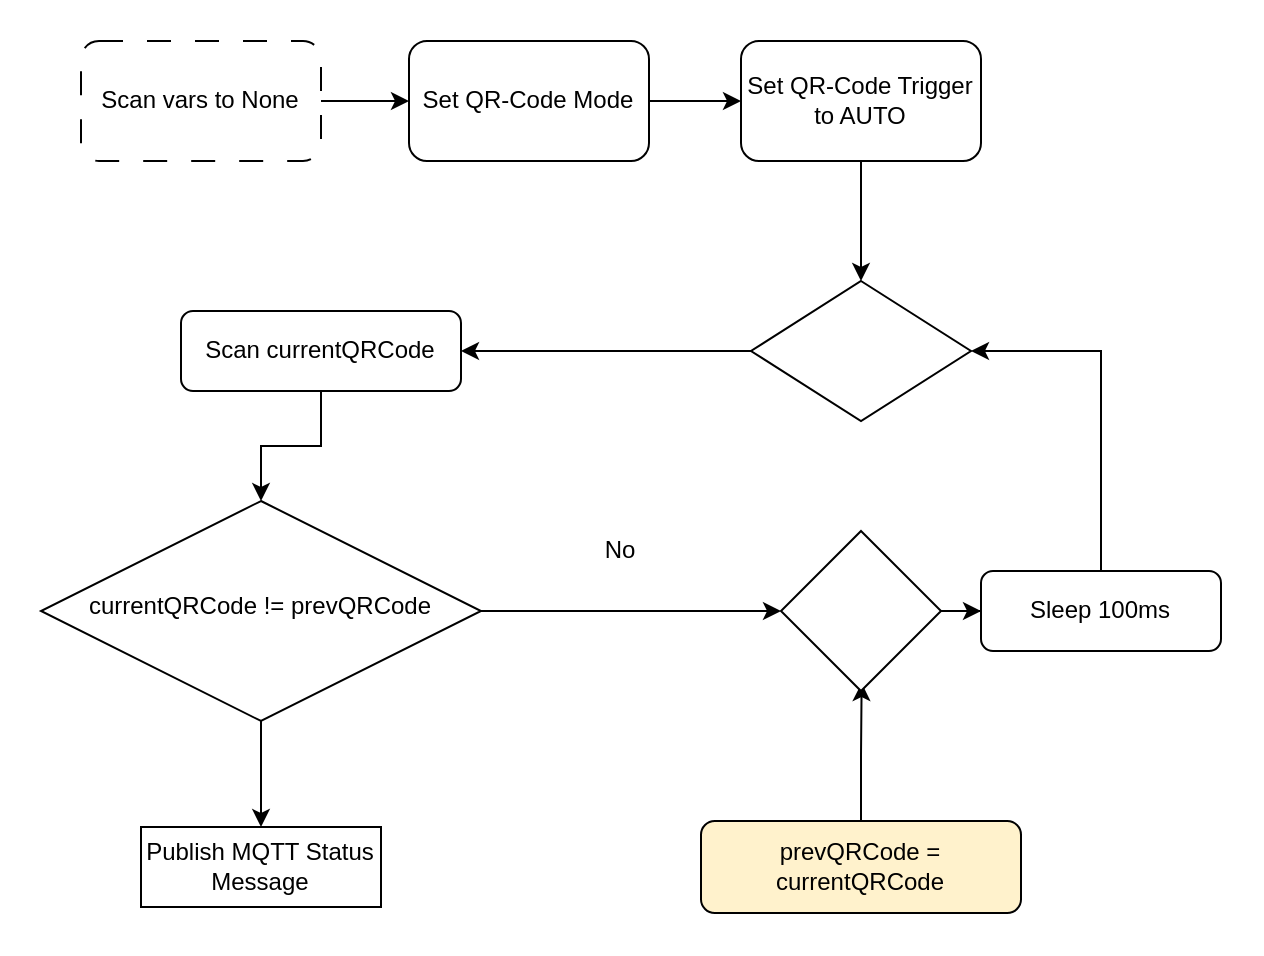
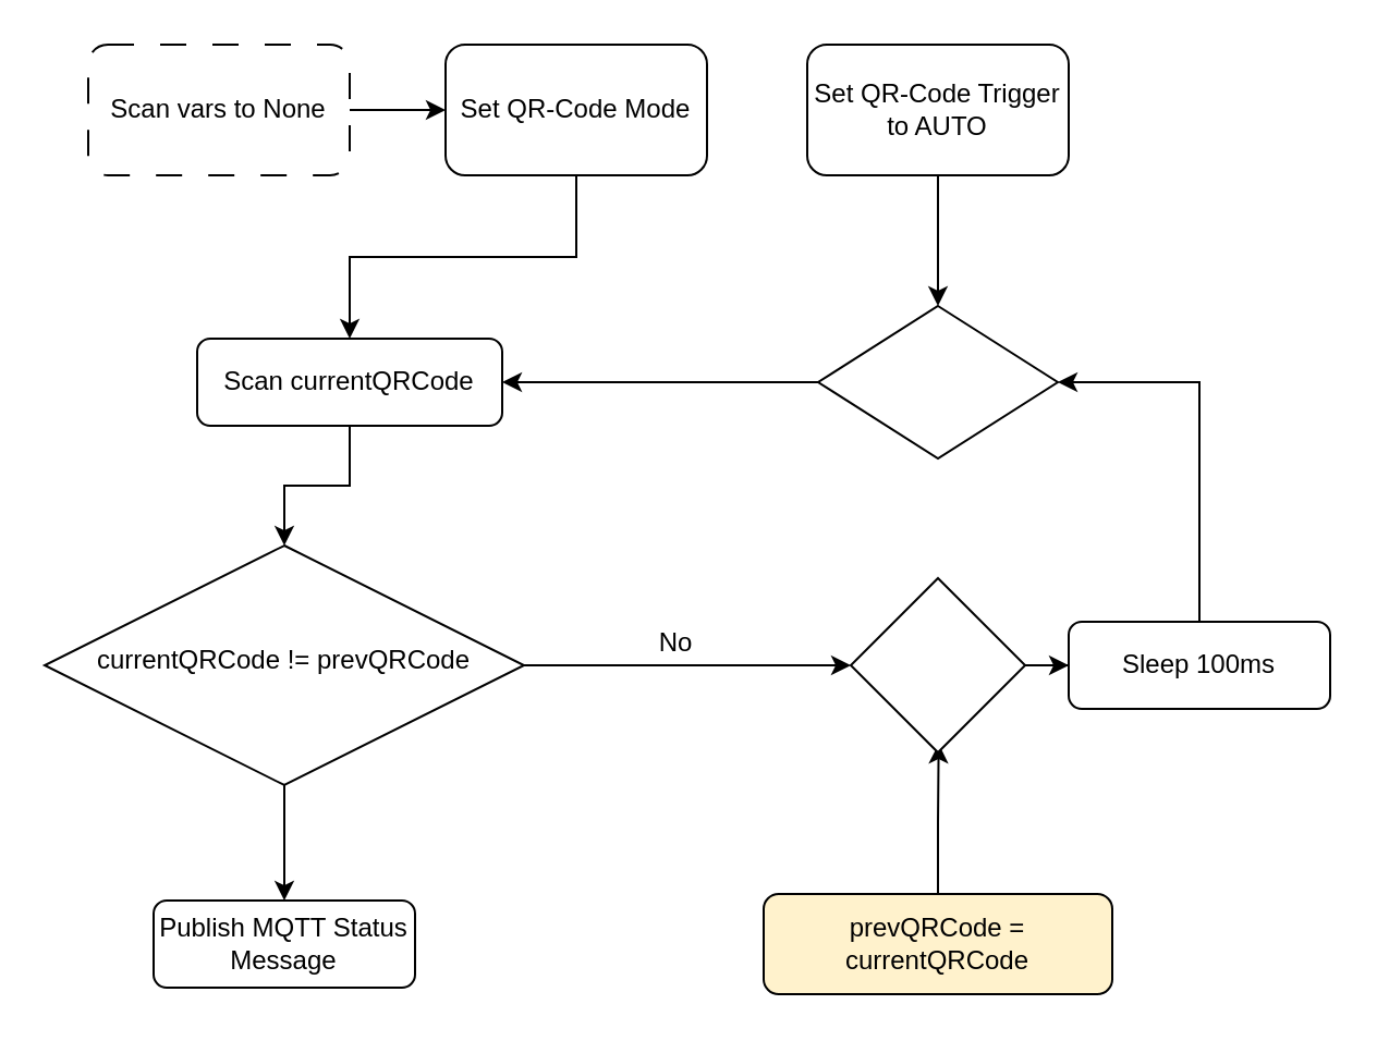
- <mxCell id="12" style="edgeStyle=orthogonalEdgeStyle;rounded=0;orthogonalLoop=1;jettySize=auto;html=1;" parent="1" source="13" target="20" edge="1"><mxGeometry relative="1" as="geometry" /></mxCell>
+ <mxCell id="12" style="edgeStyle=orthogonalEdgeStyle;rounded=0;orthogonalLoop=1;jettySize=auto;html=1;" parent="1" source="13" target="3" edge="1"><mxGeometry relative="1" as="geometry" /></mxCell>
- <mxCell id="16" value="No" style="text;html=1;align=center;verticalAlign=middle;whiteSpace=wrap;rounded=0;" parent="1" vertex="1"><mxGeometry x="280" y="260" width="60" height="30" as="geometry" /></mxCell>
+ <mxCell id="16" value="No" style="text;html=1;align=center;verticalAlign=middle;whiteSpace=wrap;rounded=0;" parent="1" vertex="1"><mxGeometry x="280" y="280" width="60" height="30" as="geometry" /></mxCell>
- <mxCell id="9" value="Publish MQTT Status Message" style="whiteSpace=wrap;html=1;fontSize=12;glass=0;strokeWidth=1;shadow=0;rounded=0;" parent="1" vertex="1"><mxGeometry x="70" y="413" width="120" height="40" as="geometry" /></mxCell>
+ <mxCell id="9" value="Publish MQTT Status Message" style="rounded=1;whiteSpace=wrap;html=1;fontSize=12;glass=0;strokeWidth=1;shadow=0;" parent="1" vertex="1"><mxGeometry x="70" y="413" width="120" height="40" as="geometry" /></mxCell>
